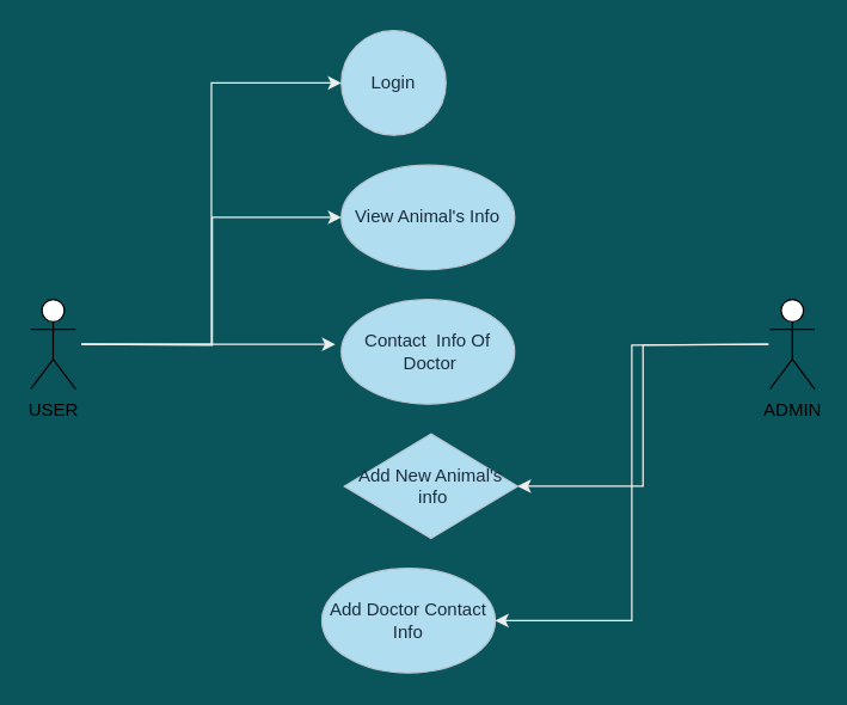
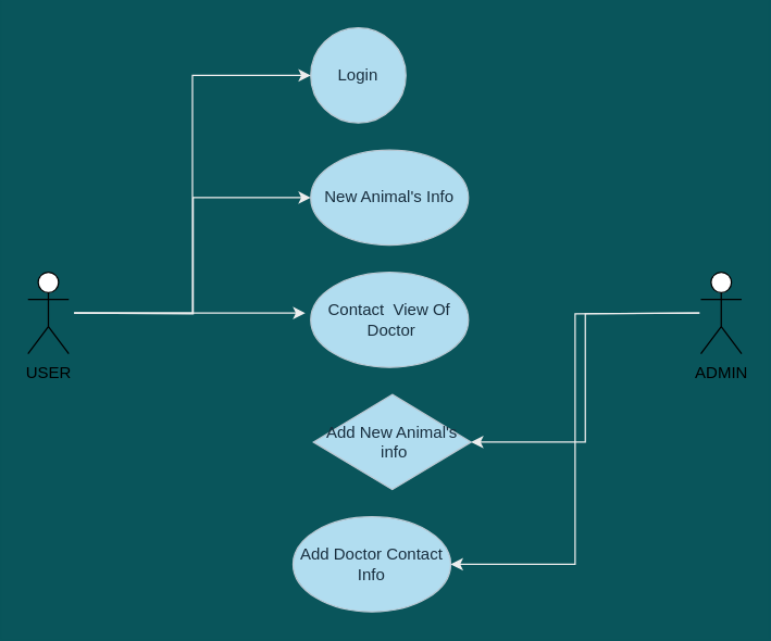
- <mxCell id="3" value="&lt;span&gt;View Animal's Info&lt;/span&gt;" style="ellipse;whiteSpace=wrap;html=1;fillColor=#B1DDF0;strokeColor=#BAC8D3;fontColor=#182E3E;" parent="1" vertex="1"><mxGeometry x="228" y="110" width="116" height="70" as="geometry" /></mxCell>
+ <mxCell id="3" value="&lt;span&gt;New Animal's Info&lt;/span&gt;" style="ellipse;whiteSpace=wrap;html=1;fillColor=#B1DDF0;strokeColor=#BAC8D3;fontColor=#182E3E;" parent="1" vertex="1"><mxGeometry x="228" y="110" width="116" height="70" as="geometry" /></mxCell>
- <mxCell id="4" value="Contact &amp;nbsp;Info Of &amp;nbsp;Doctor" style="ellipse;whiteSpace=wrap;html=1;fillColor=#B1DDF0;strokeColor=#BAC8D3;fontColor=#182E3E;" parent="1" vertex="1"><mxGeometry x="228" y="200" width="116" height="70" as="geometry" /></mxCell>
+ <mxCell id="4" value="Contact &amp;nbsp;View Of &amp;nbsp;Doctor" style="ellipse;whiteSpace=wrap;html=1;fillColor=#B1DDF0;strokeColor=#BAC8D3;fontColor=#182E3E;" parent="1" vertex="1"><mxGeometry x="228" y="200" width="116" height="70" as="geometry" /></mxCell>
